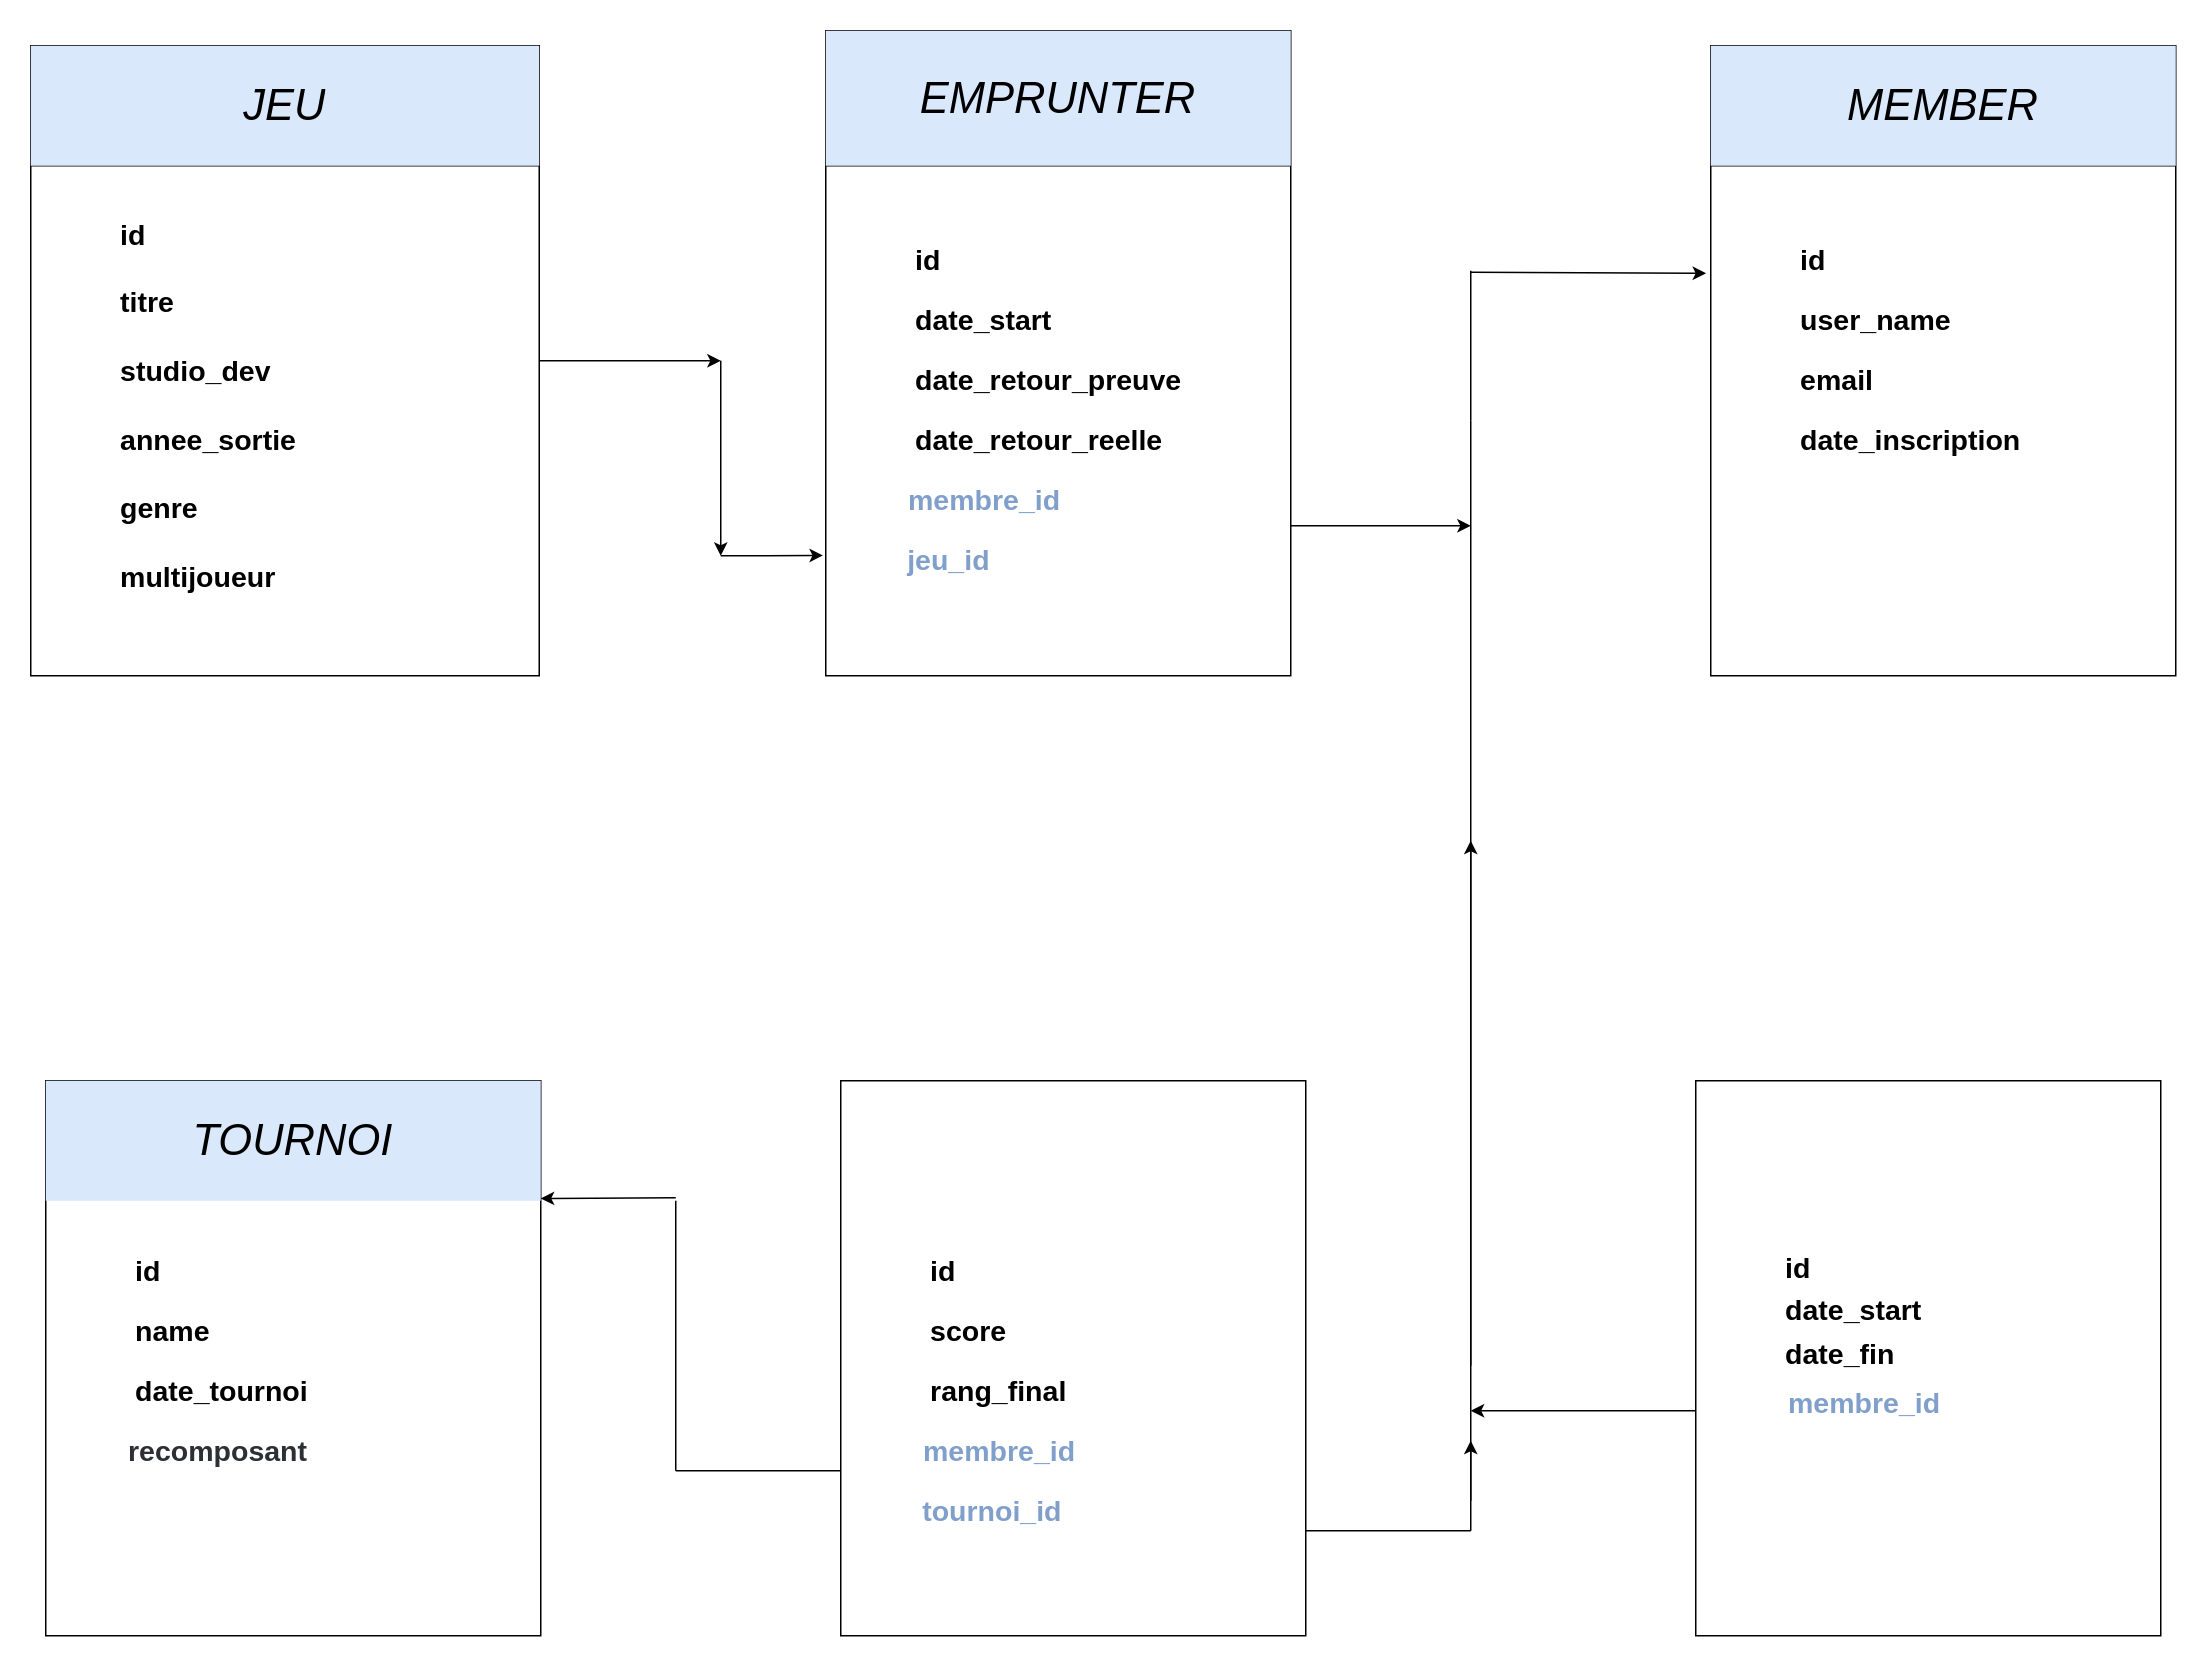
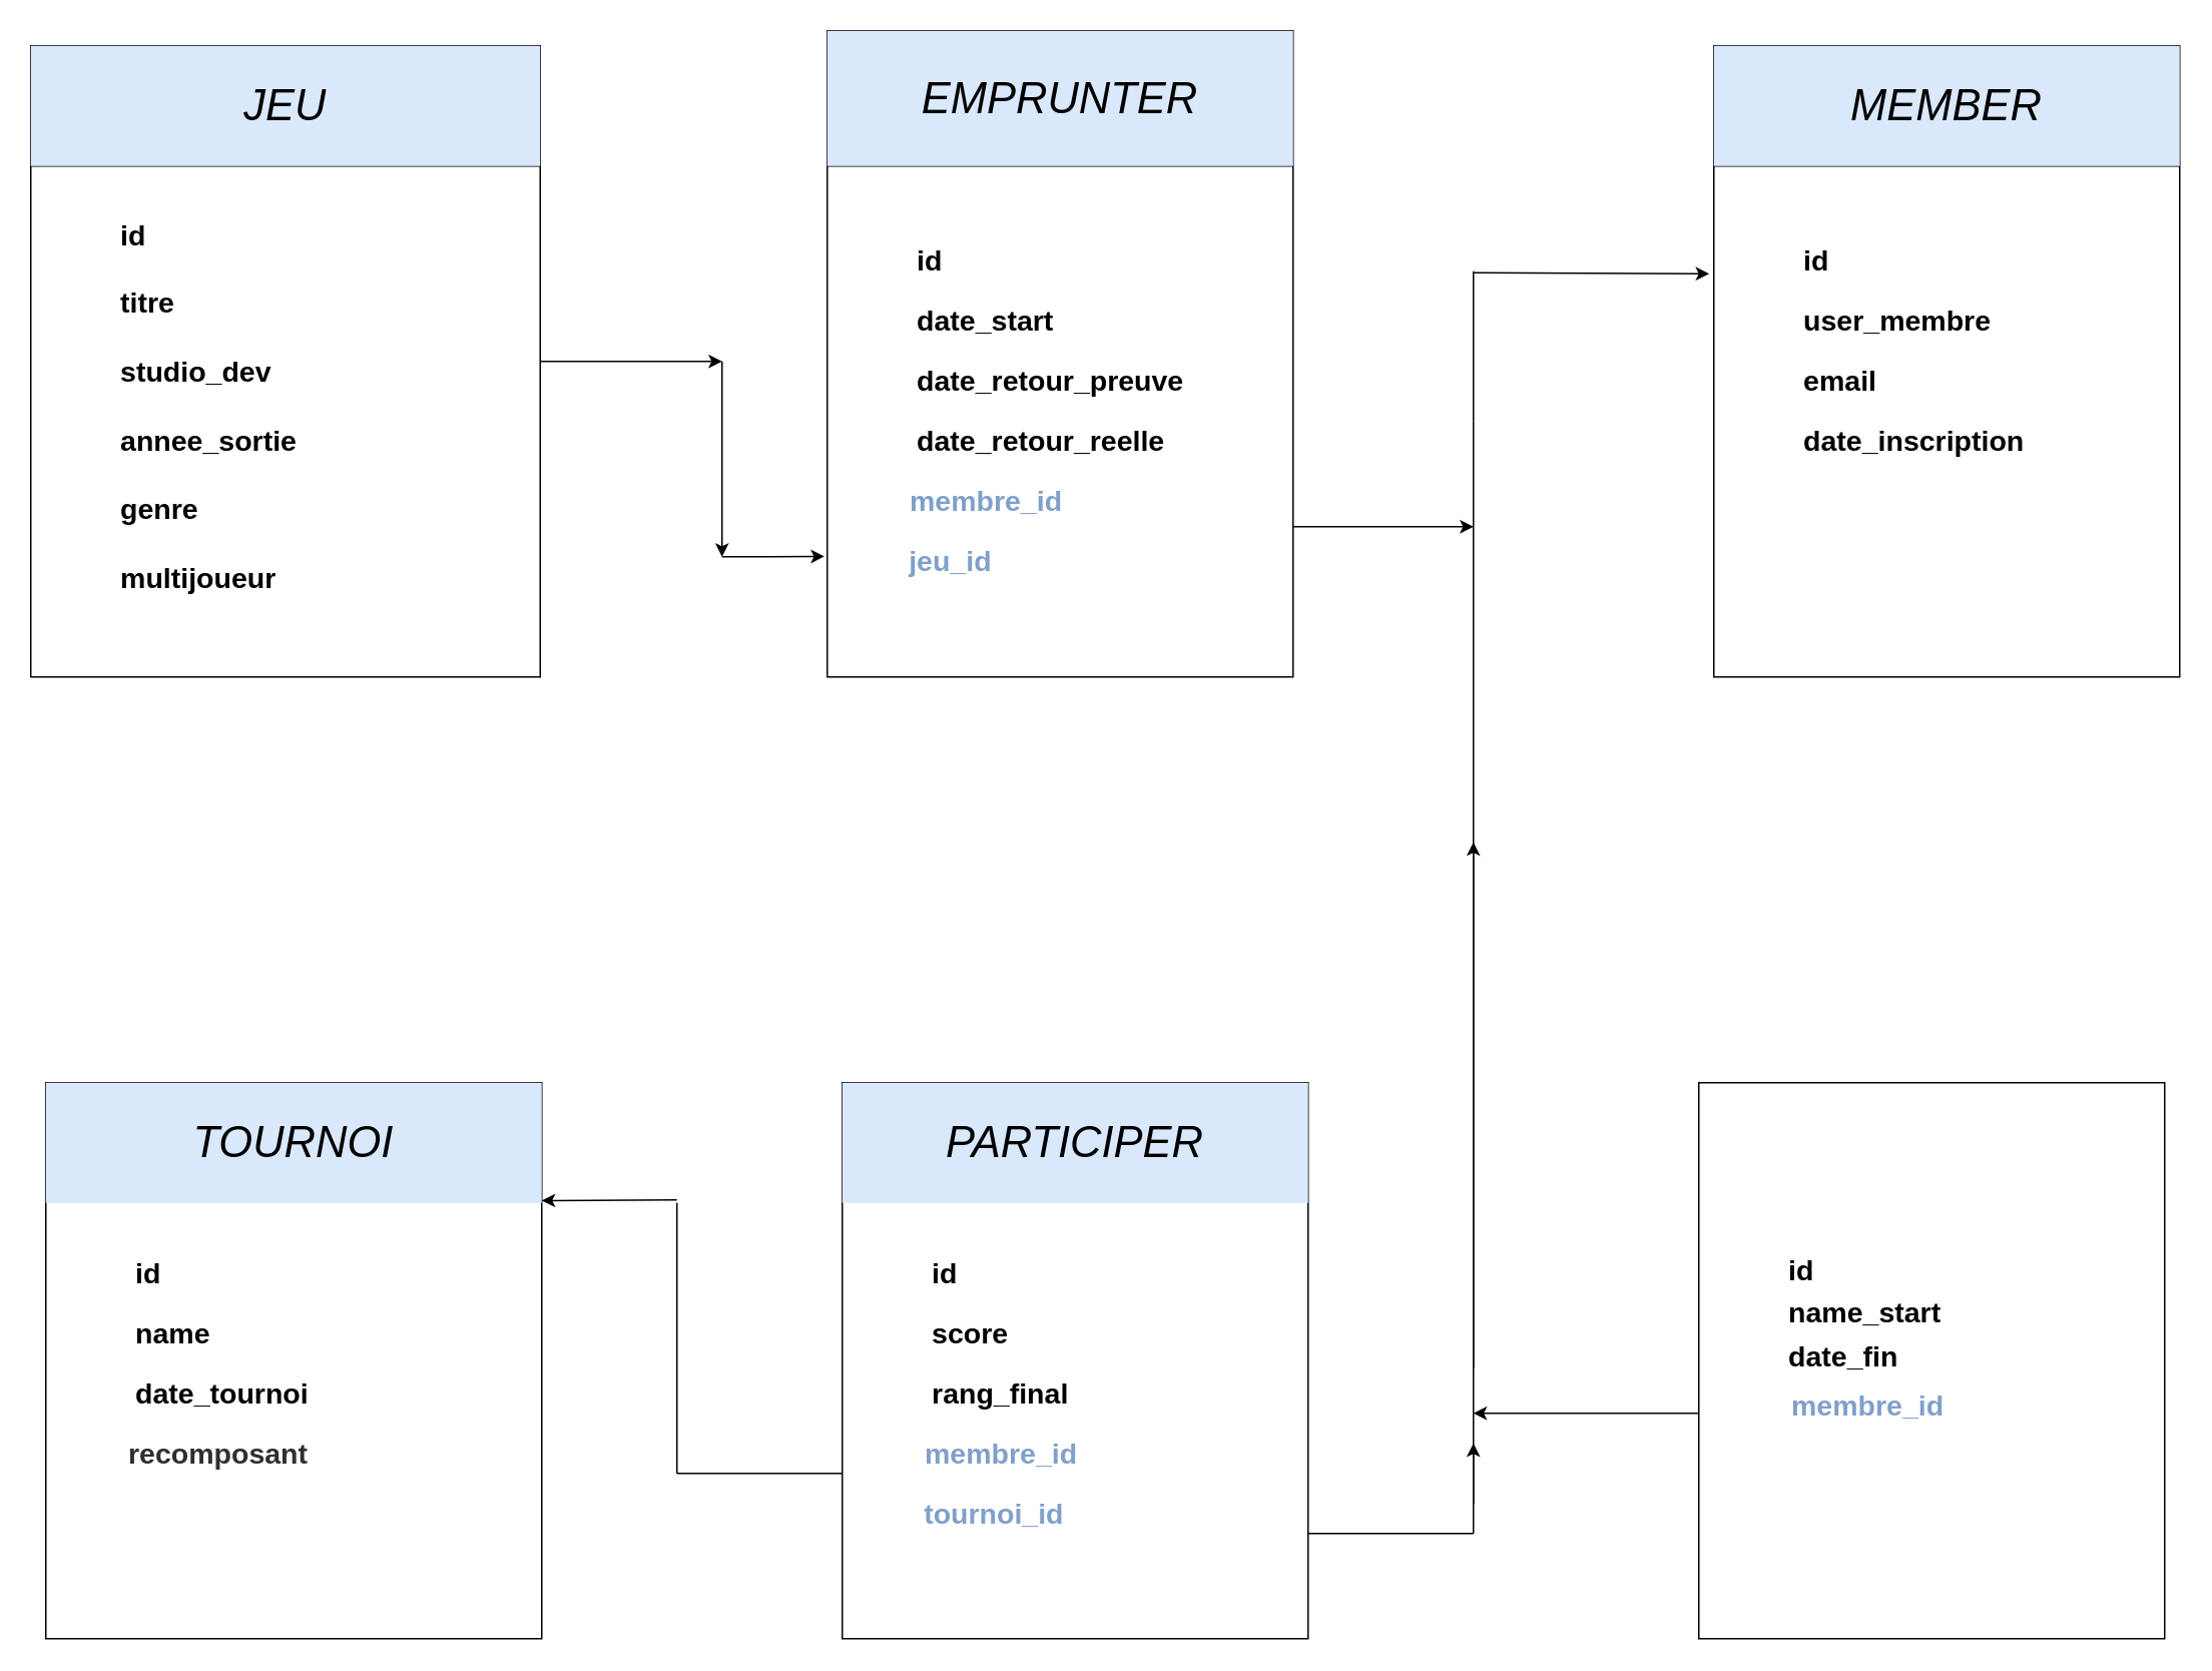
- <mxCell id="17" value="&lt;p style=&quot;line-height: 150%;&quot;&gt;&amp;nbsp; &amp;nbsp; &amp;nbsp; &amp;nbsp; &amp;nbsp; &amp;nbsp; &amp;nbsp; &amp;nbsp; &amp;nbsp; &amp;nbsp;&lt;br&gt;&lt;br&gt;&lt;font style=&quot;font-size: 19px;&quot;&gt;&amp;nbsp; &amp;nbsp; &amp;nbsp; &amp;nbsp; &amp;nbsp; &amp;nbsp;id&lt;br&gt;&lt;br&gt;&amp;nbsp; &amp;nbsp; &amp;nbsp; &amp;nbsp; &amp;nbsp; &amp;nbsp;user_name&lt;br&gt;&lt;br&gt;&amp;nbsp; &amp;nbsp; &amp;nbsp; &amp;nbsp; &amp;nbsp; &amp;nbsp;email&lt;br&gt;&lt;br&gt;&amp;nbsp; &amp;nbsp; &amp;nbsp; &amp;nbsp; &amp;nbsp; &amp;nbsp;date_inscription&lt;br&gt;&lt;br style=&quot;border-color: var(--border-color);&quot;&gt;&lt;/font&gt;&lt;span style=&quot;background-color: rgb(255, 255, 255);&quot;&gt;&lt;font color=&quot;#80a0cb&quot;&gt;&amp;nbsp; &amp;nbsp; &amp;nbsp; &amp;nbsp; &amp;nbsp; &amp;nbsp; &amp;nbsp; &amp;nbsp;&amp;nbsp;&lt;span style=&quot;border-color: var(--border-color); font-size: 19px;&quot;&gt;&lt;br&gt;&lt;/span&gt;&lt;/font&gt;&lt;/span&gt;&lt;span style=&quot;border-color: var(--border-color); font-size: 19px;&quot;&gt;&lt;br&gt;&lt;font color=&quot;#80a0cb&quot;&gt;&amp;nbsp; &amp;nbsp; &amp;nbsp; &amp;nbsp; &amp;nbsp; &lt;/font&gt;&lt;/span&gt;&lt;font color=&quot;#80a0cb&quot;&gt;&lt;span style=&quot;border-color: var(--border-color);&quot;&gt;&amp;nbsp;&lt;/span&gt;&amp;nbsp; &amp;nbsp; &amp;nbsp; &amp;nbsp; &amp;nbsp; &amp;nbsp; &amp;nbsp; &amp;nbsp; &amp;nbsp; &amp;nbsp;&amp;nbsp;&lt;/font&gt;&lt;/p&gt;" style="shape=partialRectangle;html=1;whiteSpace=wrap;connectable=0;overflow=hidden;fillColor=none;top=0;left=0;bottom=0;right=0;pointerEvents=1;align=left;horizontal=1;fontStyle=1;verticalAlign=top;" vertex="1" parent="16"><mxGeometry width="310" height="340" as="geometry"><mxRectangle width="310" height="340" as="alternateBounds" /></mxGeometry></mxCell>
+ <mxCell id="17" value="&lt;p style=&quot;line-height: 150%;&quot;&gt;&amp;nbsp; &amp;nbsp; &amp;nbsp; &amp;nbsp; &amp;nbsp; &amp;nbsp; &amp;nbsp; &amp;nbsp; &amp;nbsp; &amp;nbsp;&lt;br&gt;&lt;br&gt;&lt;font style=&quot;font-size: 19px;&quot;&gt;&amp;nbsp; &amp;nbsp; &amp;nbsp; &amp;nbsp; &amp;nbsp; &amp;nbsp;id&lt;br&gt;&lt;br&gt;&amp;nbsp; &amp;nbsp; &amp;nbsp; &amp;nbsp; &amp;nbsp; &amp;nbsp;user_membre&lt;br&gt;&lt;br&gt;&amp;nbsp; &amp;nbsp; &amp;nbsp; &amp;nbsp; &amp;nbsp; &amp;nbsp;email&lt;br&gt;&lt;br&gt;&amp;nbsp; &amp;nbsp; &amp;nbsp; &amp;nbsp; &amp;nbsp; &amp;nbsp;date_inscription&lt;br&gt;&lt;br style=&quot;border-color: var(--border-color);&quot;&gt;&lt;/font&gt;&lt;span style=&quot;background-color: rgb(255, 255, 255);&quot;&gt;&lt;font color=&quot;#80a0cb&quot;&gt;&amp;nbsp; &amp;nbsp; &amp;nbsp; &amp;nbsp; &amp;nbsp; &amp;nbsp; &amp;nbsp; &amp;nbsp;&amp;nbsp;&lt;span style=&quot;border-color: var(--border-color); font-size: 19px;&quot;&gt;&lt;br&gt;&lt;/span&gt;&lt;/font&gt;&lt;/span&gt;&lt;span style=&quot;border-color: var(--border-color); font-size: 19px;&quot;&gt;&lt;br&gt;&lt;font color=&quot;#80a0cb&quot;&gt;&amp;nbsp; &amp;nbsp; &amp;nbsp; &amp;nbsp; &amp;nbsp; &lt;/font&gt;&lt;/span&gt;&lt;font color=&quot;#80a0cb&quot;&gt;&lt;span style=&quot;border-color: var(--border-color);&quot;&gt;&amp;nbsp;&lt;/span&gt;&amp;nbsp; &amp;nbsp; &amp;nbsp; &amp;nbsp; &amp;nbsp; &amp;nbsp; &amp;nbsp; &amp;nbsp; &amp;nbsp; &amp;nbsp;&amp;nbsp;&lt;/font&gt;&lt;/p&gt;" style="shape=partialRectangle;html=1;whiteSpace=wrap;connectable=0;overflow=hidden;fillColor=none;top=0;left=0;bottom=0;right=0;pointerEvents=1;align=left;horizontal=1;fontStyle=1;verticalAlign=top;" vertex="1" parent="16"><mxGeometry width="310" height="340" as="geometry"><mxRectangle width="310" height="340" as="alternateBounds" /></mxGeometry></mxCell>
- <mxCell id="21" value="&lt;p style=&quot;line-height: 150%;&quot;&gt;&amp;nbsp; &amp;nbsp; &amp;nbsp; &amp;nbsp; &amp;nbsp; &amp;nbsp; &amp;nbsp; &amp;nbsp; &amp;nbsp; &amp;nbsp;&lt;br&gt;&lt;br&gt;&lt;font style=&quot;font-size: 19px;&quot;&gt;&amp;nbsp; &amp;nbsp; &amp;nbsp; &amp;nbsp; &amp;nbsp; &amp;nbsp;&lt;/font&gt;&lt;/p&gt;&lt;p style=&quot;line-height: 150%;&quot;&gt;&lt;span style=&quot;font-size: 19px; background-color: initial;&quot;&gt;&amp;nbsp; &amp;nbsp; &amp;nbsp; &amp;nbsp; &amp;nbsp;&lt;/span&gt;&lt;/p&gt;&lt;p style=&quot;line-height: 120%;&quot;&gt;&lt;span style=&quot;font-size: 19px; background-color: initial;&quot;&gt;&amp;nbsp; &amp;nbsp; &amp;nbsp; &amp;nbsp; &amp;nbsp; &amp;nbsp;id&lt;/span&gt;&lt;/p&gt;&lt;p style=&quot;line-height: 120%;&quot;&gt;&lt;font style=&quot;font-size: 19px;&quot;&gt;&amp;nbsp; &amp;nbsp; &amp;nbsp; &amp;nbsp; &amp;nbsp; &amp;nbsp;date_start&lt;/font&gt;&lt;/p&gt;&lt;p style=&quot;line-height: 120%;&quot;&gt;&lt;font style=&quot;font-size: 19px;&quot;&gt;&amp;nbsp; &amp;nbsp; &amp;nbsp; &amp;nbsp; &amp;nbsp; &amp;nbsp;date_fin&lt;br&gt;&lt;br style=&quot;border-color: var(--border-color);&quot;&gt;&lt;/font&gt;&lt;span style=&quot;background-color: rgb(255, 255, 255);&quot;&gt;&lt;font color=&quot;#80a0cb&quot;&gt;&amp;nbsp; &amp;nbsp; &amp;nbsp; &amp;nbsp; &amp;nbsp; &amp;nbsp; &amp;nbsp; &amp;nbsp; &amp;nbsp;&amp;nbsp;&lt;span style=&quot;border-color: var(--border-color); font-size: 19px;&quot;&gt;membre_id&lt;br&gt;&lt;/span&gt;&lt;/font&gt;&lt;/span&gt;&lt;span style=&quot;border-color: var(--border-color); font-size: 19px;&quot;&gt;&lt;br&gt;&lt;br&gt;&lt;/span&gt;&lt;/p&gt;" style="shape=partialRectangle;html=1;whiteSpace=wrap;connectable=0;overflow=hidden;fillColor=none;top=0;left=0;bottom=0;right=0;pointerEvents=1;align=left;horizontal=1;fontStyle=1;verticalAlign=top;" vertex="1" parent="20"><mxGeometry width="310" height="370" as="geometry"><mxRectangle width="310" height="370" as="alternateBounds" /></mxGeometry></mxCell>
+ <mxCell id="21" value="&lt;p style=&quot;line-height: 150%;&quot;&gt;&amp;nbsp; &amp;nbsp; &amp;nbsp; &amp;nbsp; &amp;nbsp; &amp;nbsp; &amp;nbsp; &amp;nbsp; &amp;nbsp; &amp;nbsp;&lt;br&gt;&lt;br&gt;&lt;font style=&quot;font-size: 19px;&quot;&gt;&amp;nbsp; &amp;nbsp; &amp;nbsp; &amp;nbsp; &amp;nbsp; &amp;nbsp;&lt;/font&gt;&lt;/p&gt;&lt;p style=&quot;line-height: 150%;&quot;&gt;&lt;span style=&quot;font-size: 19px; background-color: initial;&quot;&gt;&amp;nbsp; &amp;nbsp; &amp;nbsp; &amp;nbsp; &amp;nbsp;&lt;/span&gt;&lt;/p&gt;&lt;p style=&quot;line-height: 120%;&quot;&gt;&lt;span style=&quot;font-size: 19px; background-color: initial;&quot;&gt;&amp;nbsp; &amp;nbsp; &amp;nbsp; &amp;nbsp; &amp;nbsp; &amp;nbsp;id&lt;/span&gt;&lt;/p&gt;&lt;p style=&quot;line-height: 120%;&quot;&gt;&lt;font style=&quot;font-size: 19px;&quot;&gt;&amp;nbsp; &amp;nbsp; &amp;nbsp; &amp;nbsp; &amp;nbsp; &amp;nbsp;name_start&lt;/font&gt;&lt;/p&gt;&lt;p style=&quot;line-height: 120%;&quot;&gt;&lt;font style=&quot;font-size: 19px;&quot;&gt;&amp;nbsp; &amp;nbsp; &amp;nbsp; &amp;nbsp; &amp;nbsp; &amp;nbsp;date_fin&lt;br&gt;&lt;br style=&quot;border-color: var(--border-color);&quot;&gt;&lt;/font&gt;&lt;span style=&quot;background-color: rgb(255, 255, 255);&quot;&gt;&lt;font color=&quot;#80a0cb&quot;&gt;&amp;nbsp; &amp;nbsp; &amp;nbsp; &amp;nbsp; &amp;nbsp; &amp;nbsp; &amp;nbsp; &amp;nbsp; &amp;nbsp;&amp;nbsp;&lt;span style=&quot;border-color: var(--border-color); font-size: 19px;&quot;&gt;membre_id&lt;br&gt;&lt;/span&gt;&lt;/font&gt;&lt;/span&gt;&lt;span style=&quot;border-color: var(--border-color); font-size: 19px;&quot;&gt;&lt;br&gt;&lt;br&gt;&lt;/span&gt;&lt;/p&gt;" style="shape=partialRectangle;html=1;whiteSpace=wrap;connectable=0;overflow=hidden;fillColor=none;top=0;left=0;bottom=0;right=0;pointerEvents=1;align=left;horizontal=1;fontStyle=1;verticalAlign=top;" vertex="1" parent="20"><mxGeometry width="310" height="370" as="geometry"><mxRectangle width="310" height="370" as="alternateBounds" /></mxGeometry></mxCell>
+ <mxCell id="30" value="&lt;font size=&quot;1&quot; style=&quot;&quot;&gt;&lt;i style=&quot;font-size: 29px;&quot;&gt;PARTICIPER&lt;/i&gt;&lt;/font&gt;" style="shape=partialRectangle;html=1;whiteSpace=wrap;connectable=0;overflow=hidden;fillColor=#dae8fc;top=0;left=0;bottom=0;right=0;pointerEvents=1;strokeColor=#6c8ebf;" vertex="1" parent="1"><mxGeometry x="560" y="720" width="310" height="80" as="geometry"><mxRectangle width="310" height="80" as="alternateBounds" /></mxGeometry></mxCell>
